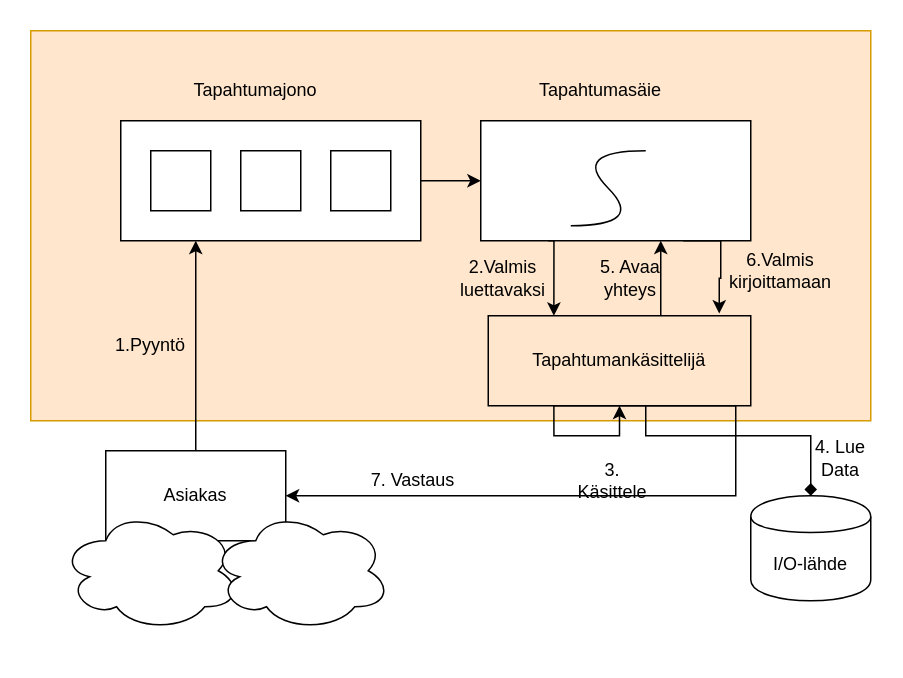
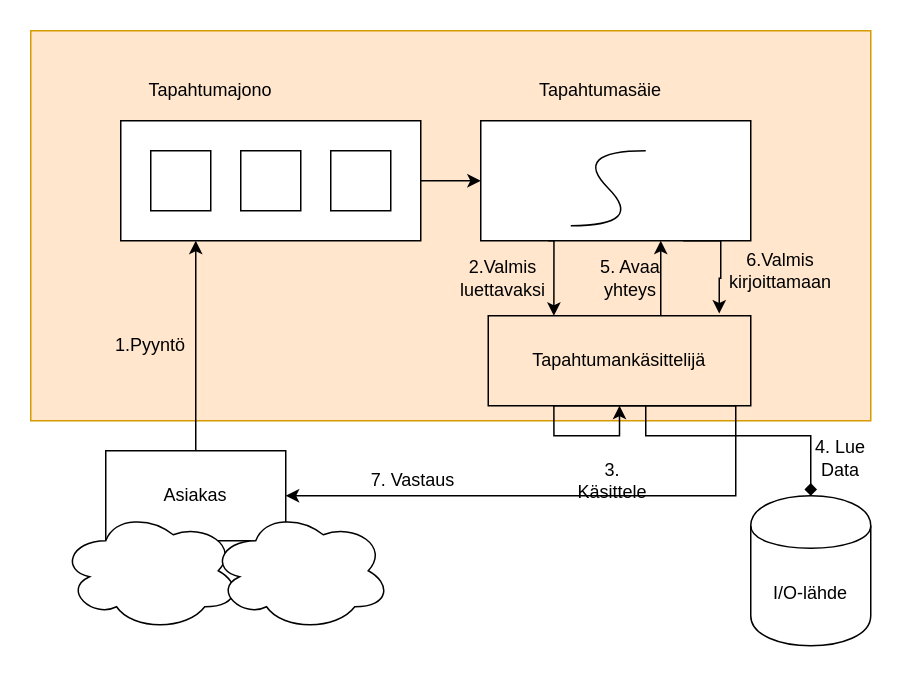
- <mxCell id="8" value="Tapahtumajono" style="text;html=1;strokeColor=none;fillColor=none;align=center;verticalAlign=middle;whiteSpace=wrap;rounded=0;" vertex="1" parent="1"><mxGeometry x="80" y="50" width="180" height="20" as="geometry" /></mxCell>
+ <mxCell id="8" value="Tapahtumajono" style="text;html=1;strokeColor=none;fillColor=none;align=center;verticalAlign=middle;whiteSpace=wrap;rounded=0;" vertex="1" parent="1"><mxGeometry x="50" y="50" width="180" height="20" as="geometry" /></mxCell>
- <mxCell id="29" value="I/O-lähde" style="shape=cylinder;whiteSpace=wrap;html=1;boundedLbl=1;backgroundOutline=1;" vertex="1" parent="1"><mxGeometry x="500" y="330" width="80" height="70" as="geometry" /></mxCell>
+ <mxCell id="29" value="I/O-lähde" style="shape=cylinder;whiteSpace=wrap;html=1;boundedLbl=1;backgroundOutline=1;" vertex="1" parent="1"><mxGeometry x="500" y="330" width="80" height="100" as="geometry" /></mxCell>
